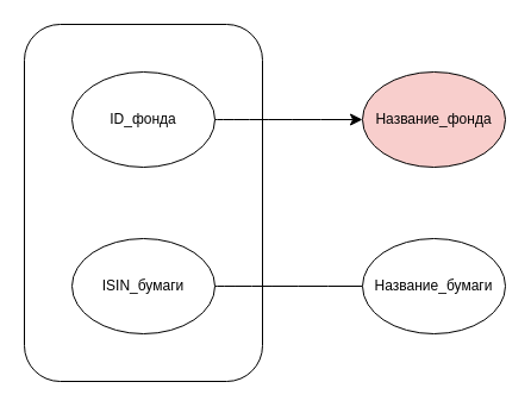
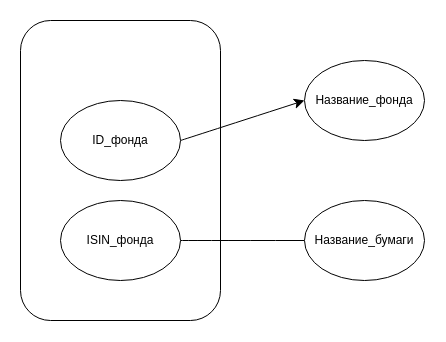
- <mxCell id="4" value="ID_фонда" style="ellipse;whiteSpace=wrap;html=1;" vertex="1" parent="1"><mxGeometry x="60" y="60" width="120" height="80" as="geometry" /></mxCell>
+ <mxCell id="4" value="ID_фонда" style="ellipse;whiteSpace=wrap;html=1;" vertex="1" parent="1"><mxGeometry x="60" y="100" width="120" height="80" as="geometry" /></mxCell>
- <mxCell id="7" value="Название_фонда" style="ellipse;whiteSpace=wrap;html=1;fillColor=#f8cecc;" vertex="1" parent="1"><mxGeometry x="304" y="60" width="120" height="80" as="geometry" /></mxCell>
+ <mxCell id="7" value="Название_фонда" style="ellipse;whiteSpace=wrap;html=1;" vertex="1" parent="1"><mxGeometry x="304" y="60" width="120" height="80" as="geometry" /></mxCell>
- <mxCell id="6" value="ISIN_бумаги" style="ellipse;whiteSpace=wrap;html=1;" vertex="1" parent="1"><mxGeometry x="60" y="200" width="120" height="80" as="geometry" /></mxCell>
+ <mxCell id="6" value="ISIN_фонда" style="ellipse;whiteSpace=wrap;html=1;" vertex="1" parent="1"><mxGeometry x="60" y="200" width="120" height="80" as="geometry" /></mxCell>
